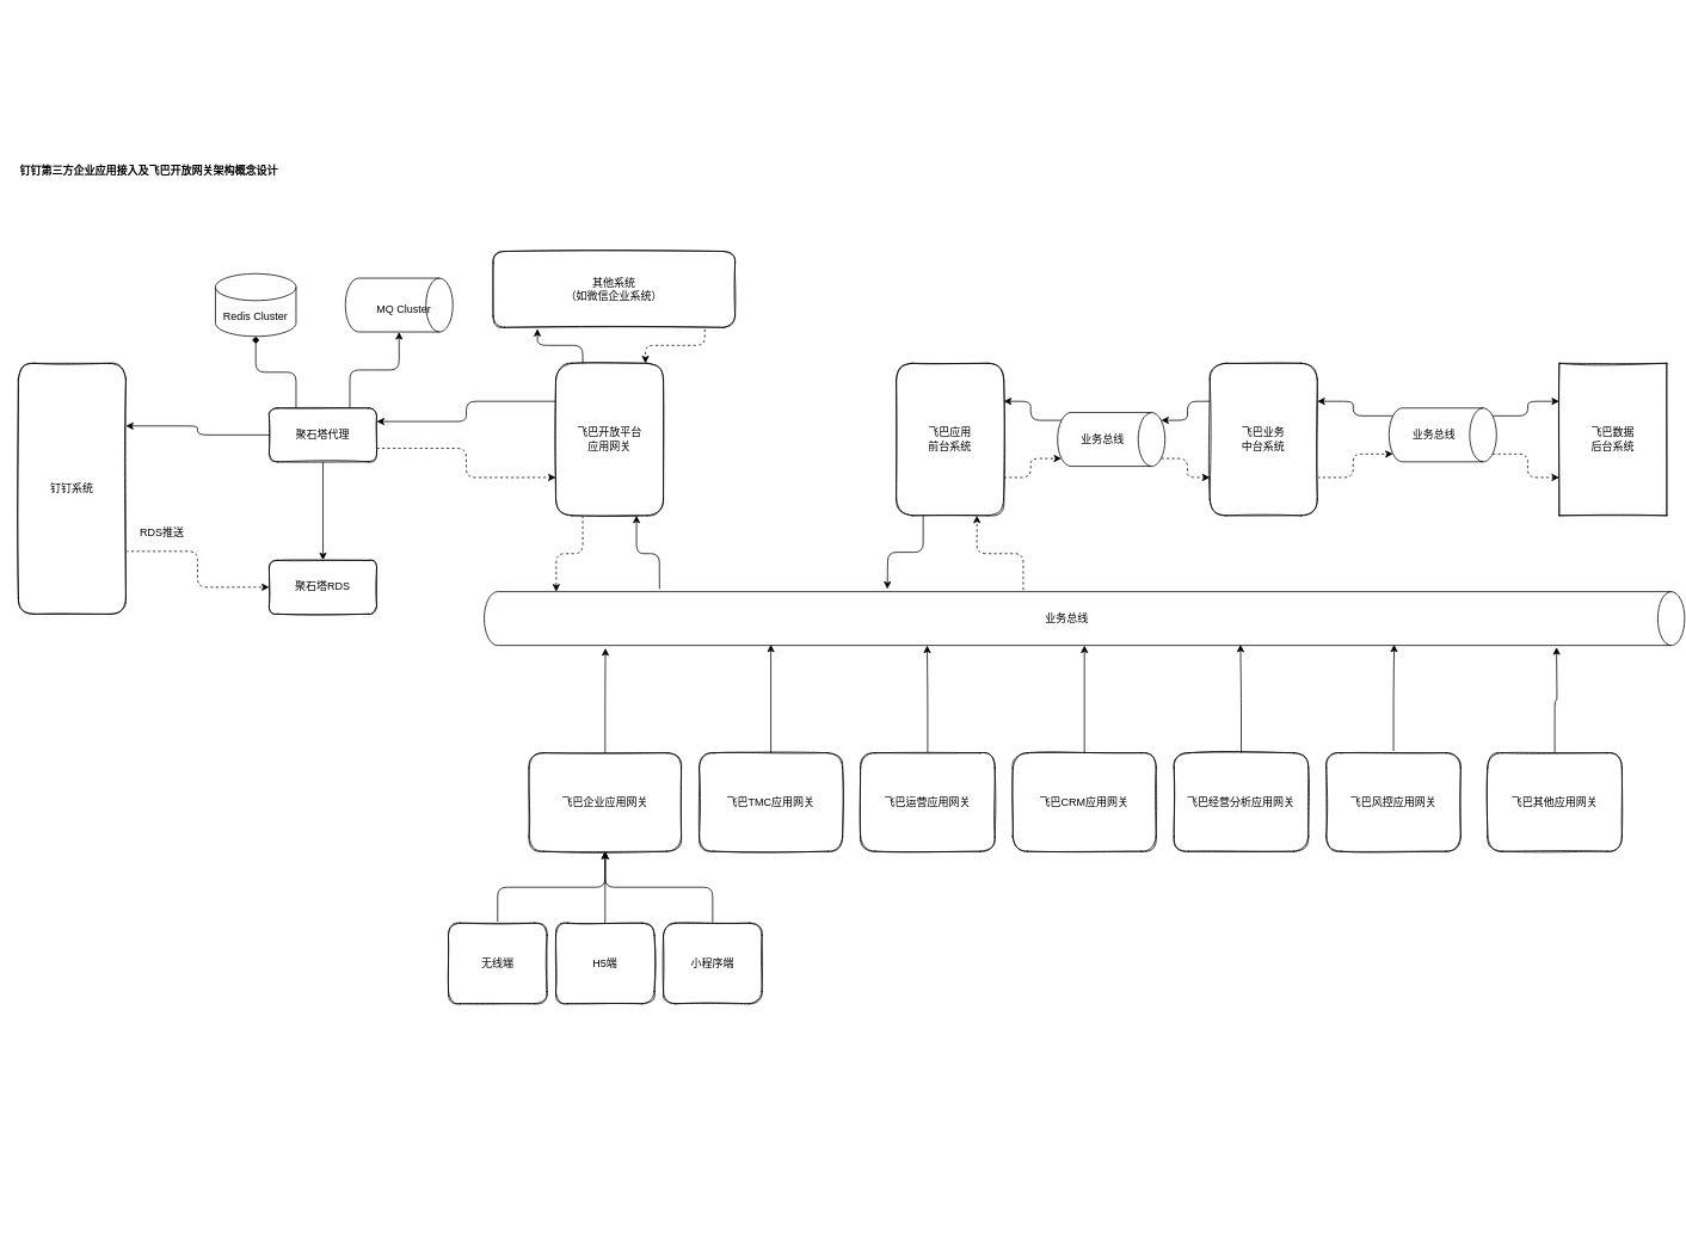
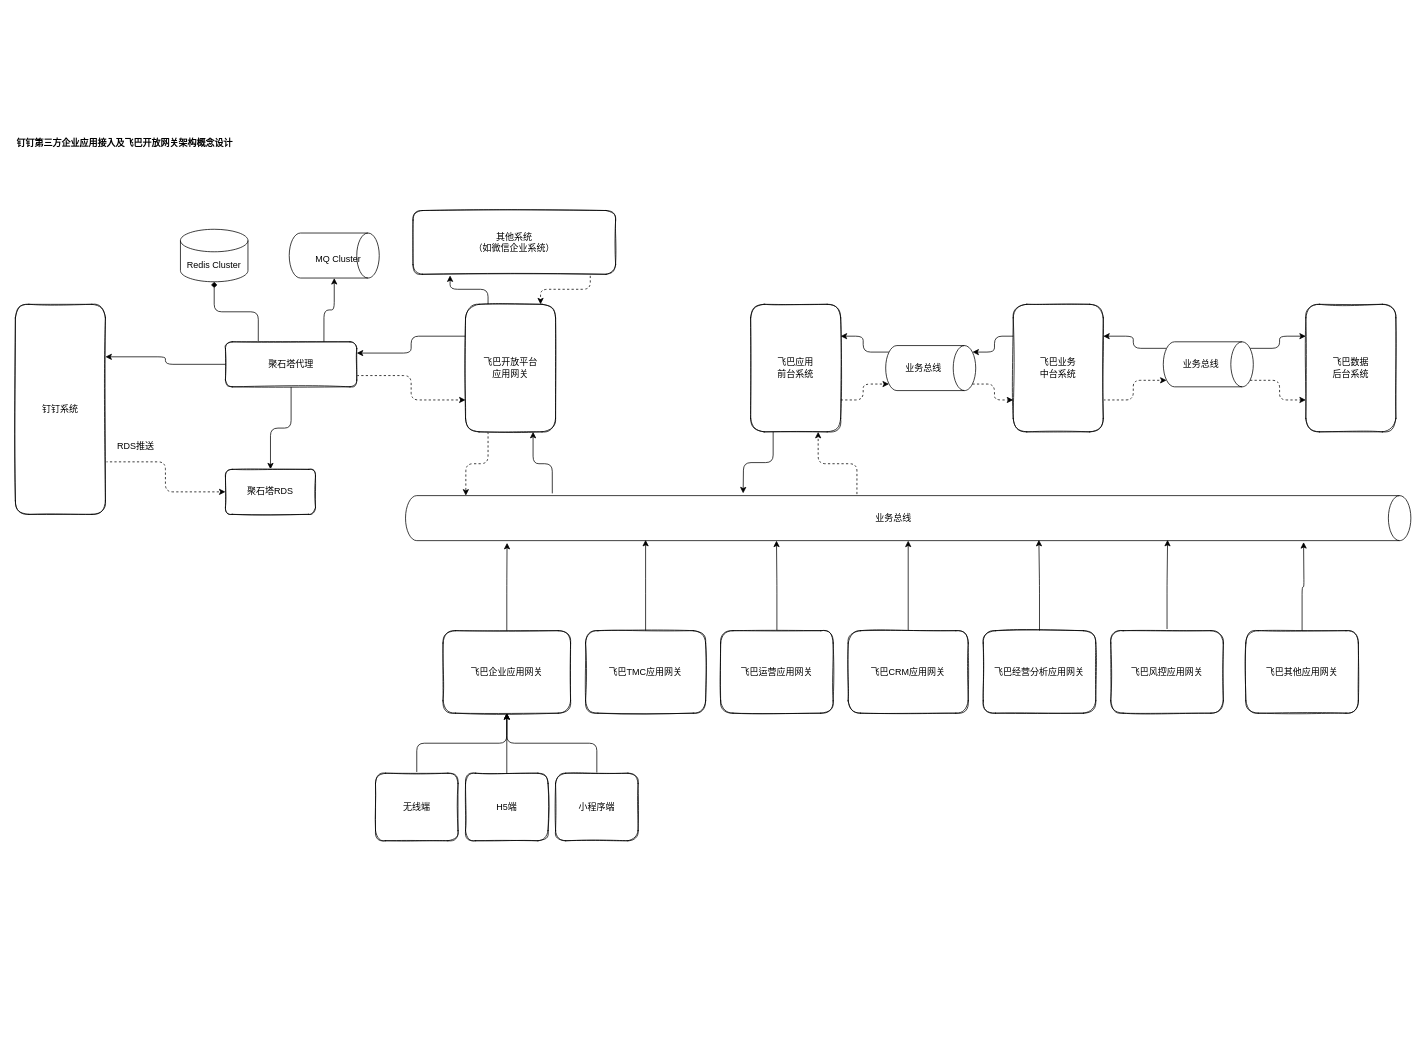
- <mxCell id="10" value="聚石塔代理" style="whiteSpace=wrap;html=1;sketch=1;rounded=1;" parent="1" vertex="1"><mxGeometry x="300" y="455" width="120" height="60" as="geometry" /></mxCell>
+ <mxCell id="10" value="聚石塔代理" style="whiteSpace=wrap;html=1;sketch=1;rounded=1;" parent="1" vertex="1"><mxGeometry x="300" y="455" width="175" height="60" as="geometry" /></mxCell>
- <mxCell id="31" value="飞巴数据&lt;br&gt;后台系统" style="whiteSpace=wrap;html=1;sketch=1;rounded=0;" parent="1" vertex="1"><mxGeometry x="1740" y="405" width="120" height="170" as="geometry" /></mxCell>
+ <mxCell id="31" value="飞巴数据&lt;br&gt;后台系统" style="whiteSpace=wrap;html=1;sketch=1;rounded=1;" parent="1" vertex="1"><mxGeometry x="1740" y="405" width="120" height="170" as="geometry" /></mxCell>
